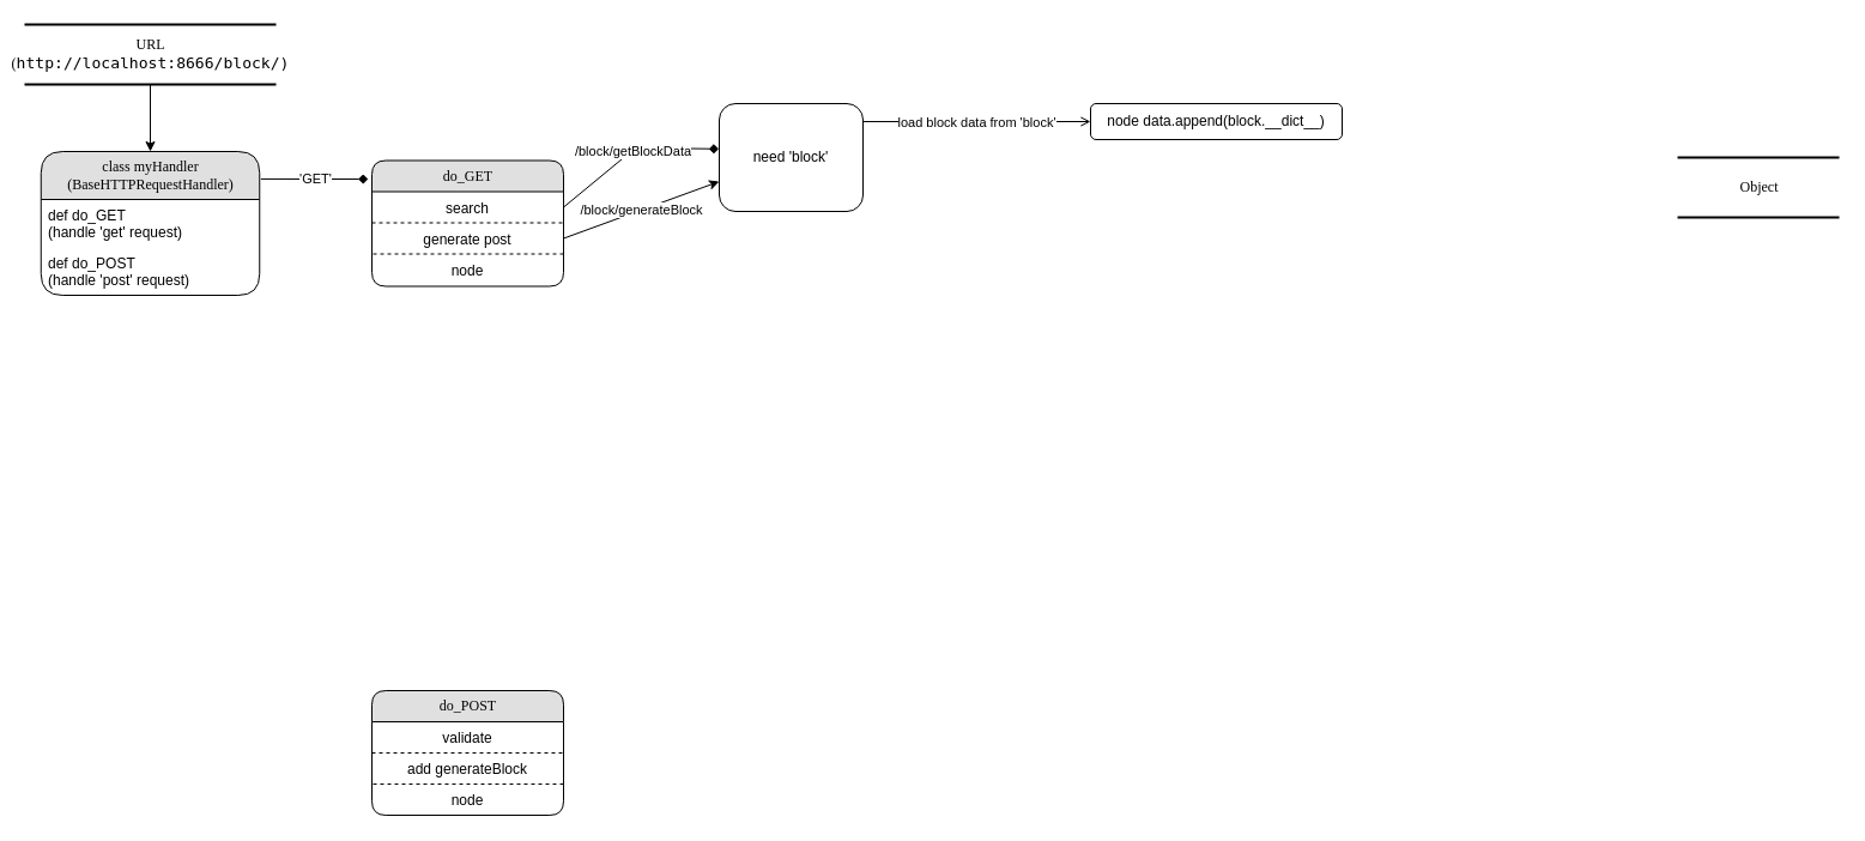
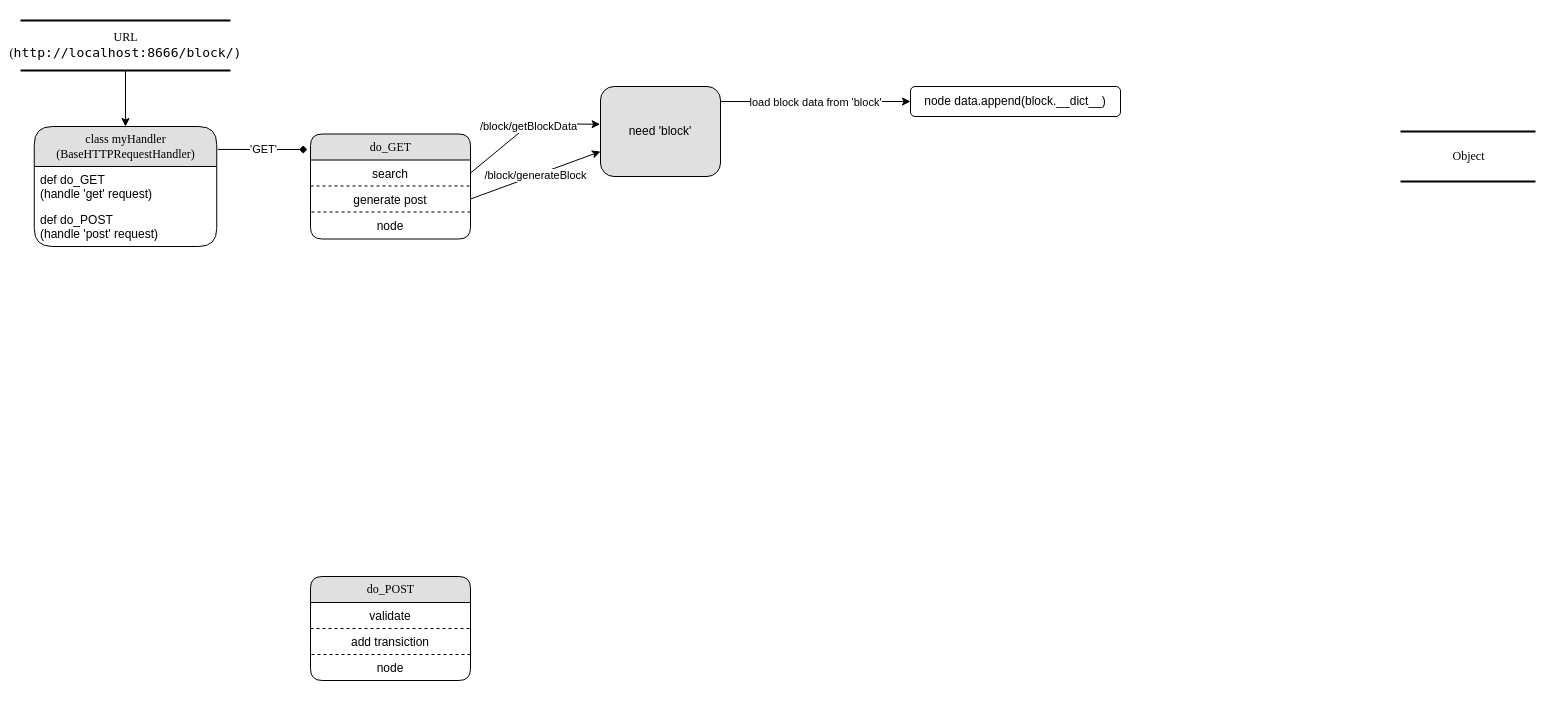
- <mxCell id="24" value="" style="endArrow=open;html=1;entryX=0;entryY=0.5;entryDx=0;entryDy=0;exitX=1;exitY=0.167;exitDx=0;exitDy=0;exitPerimeter=0;" edge="1" parent="1" source="23" target="18"><mxGeometry relative="1" as="geometry"><mxPoint x="724" y="101" as="sourcePoint" /><mxPoint x="820" y="84.66" as="targetPoint" /></mxGeometry></mxCell>
+ <mxCell id="24" value="" style="endArrow=classic;html=1;entryX=0;entryY=0.5;entryDx=0;entryDy=0;exitX=1;exitY=0.167;exitDx=0;exitDy=0;exitPerimeter=0;" edge="1" parent="1" source="23" target="18"><mxGeometry relative="1" as="geometry"><mxPoint x="724" y="101" as="sourcePoint" /><mxPoint x="820" y="84.66" as="targetPoint" /></mxGeometry></mxCell>
- <mxCell id="19" value="" style="endArrow=diamond;html=1;exitX=1;exitY=0.5;exitDx=0;exitDy=0;entryX=-0.003;entryY=0.42;entryDx=0;entryDy=0;entryPerimeter=0;" edge="1" parent="1" source="7" target="23"><mxGeometry relative="1" as="geometry"><mxPoint x="420" y="286" as="sourcePoint" /><mxPoint x="520" y="286" as="targetPoint" /><Array as="points"><mxPoint x="530" y="123" /></Array></mxGeometry></mxCell>
+ <mxCell id="19" value="" style="endArrow=classic;html=1;exitX=1;exitY=0.5;exitDx=0;exitDy=0;entryX=-0.003;entryY=0.42;entryDx=0;entryDy=0;entryPerimeter=0;" edge="1" parent="1" source="7" target="23"><mxGeometry relative="1" as="geometry"><mxPoint x="420" y="286" as="sourcePoint" /><mxPoint x="520" y="286" as="targetPoint" /><Array as="points"><mxPoint x="530" y="123" /></Array></mxGeometry></mxCell>
- <mxCell id="23" value="need 'block'" style="rounded=1;whiteSpace=wrap;html=1;shadow=0;strokeColor=#000000;strokeWidth=1;align=center;" vertex="1" parent="1"><mxGeometry x="600" y="86" width="120" height="90" as="geometry" /></mxCell>
+ <mxCell id="23" value="need 'block'" style="rounded=1;whiteSpace=wrap;html=1;shadow=0;strokeColor=#000000;strokeWidth=1;align=center;fillColor=#e0e0e0;" vertex="1" parent="1"><mxGeometry x="600" y="86" width="120" height="90" as="geometry" /></mxCell>
- <mxCell id="12" value="add generateBlock" style="text;html=1;fillColor=none;spacingLeft=4;spacingRight=4;whiteSpace=wrap;overflow=hidden;rotatable=0;points=[[0,0.5],[1,0.5]];portConstraint=eastwest;strokeColor=#000000;dashed=1;align=center;" parent="10" vertex="1"><mxGeometry y="52" width="160" height="26" as="geometry" /></mxCell>
+ <mxCell id="12" value="add transiction" style="text;html=1;fillColor=none;spacingLeft=4;spacingRight=4;whiteSpace=wrap;overflow=hidden;rotatable=0;points=[[0,0.5],[1,0.5]];portConstraint=eastwest;strokeColor=#000000;dashed=1;align=center;" parent="10" vertex="1"><mxGeometry y="52" width="160" height="26" as="geometry" /></mxCell>
